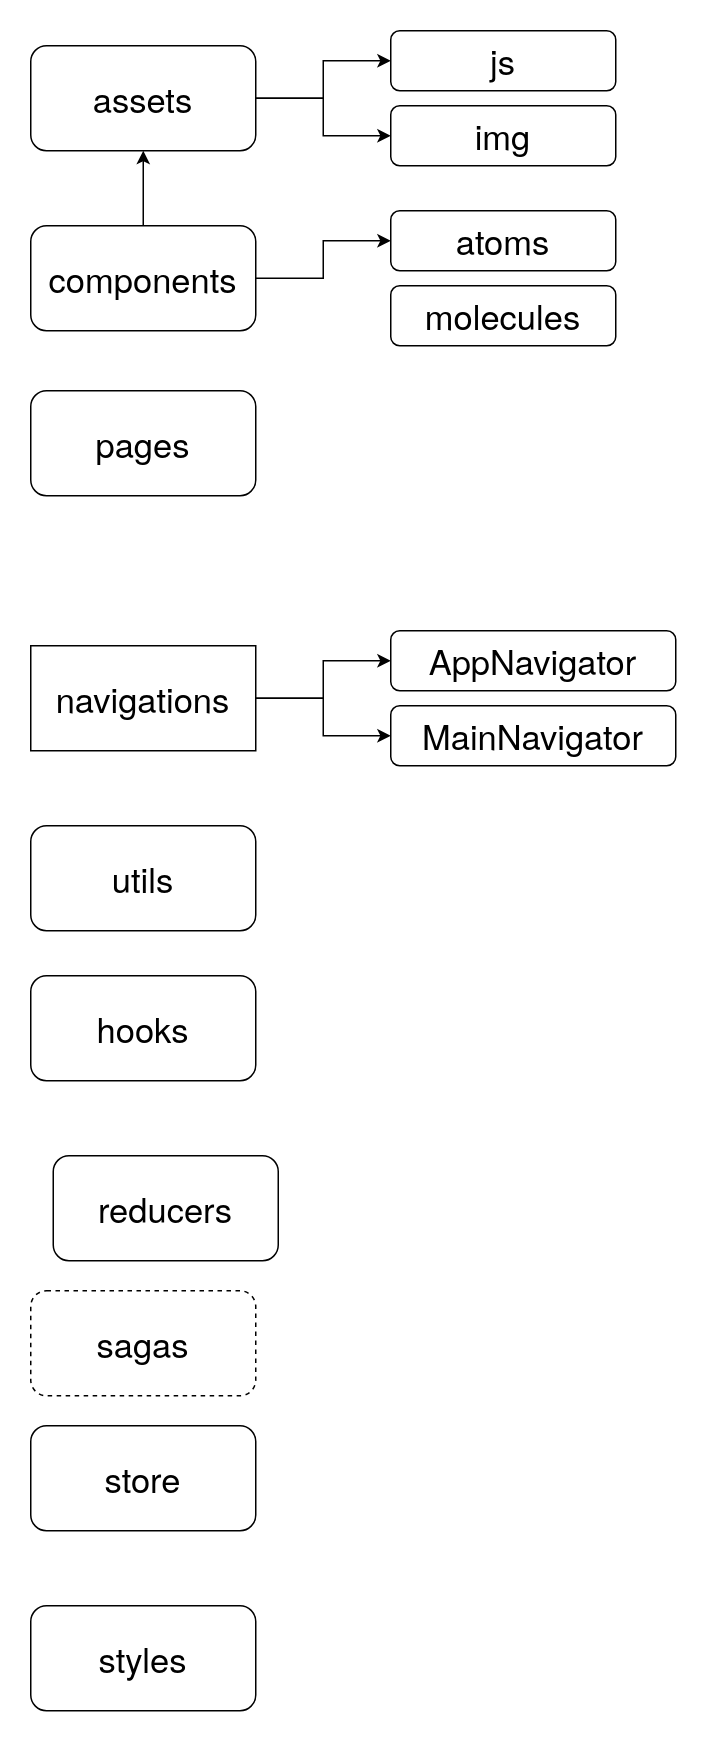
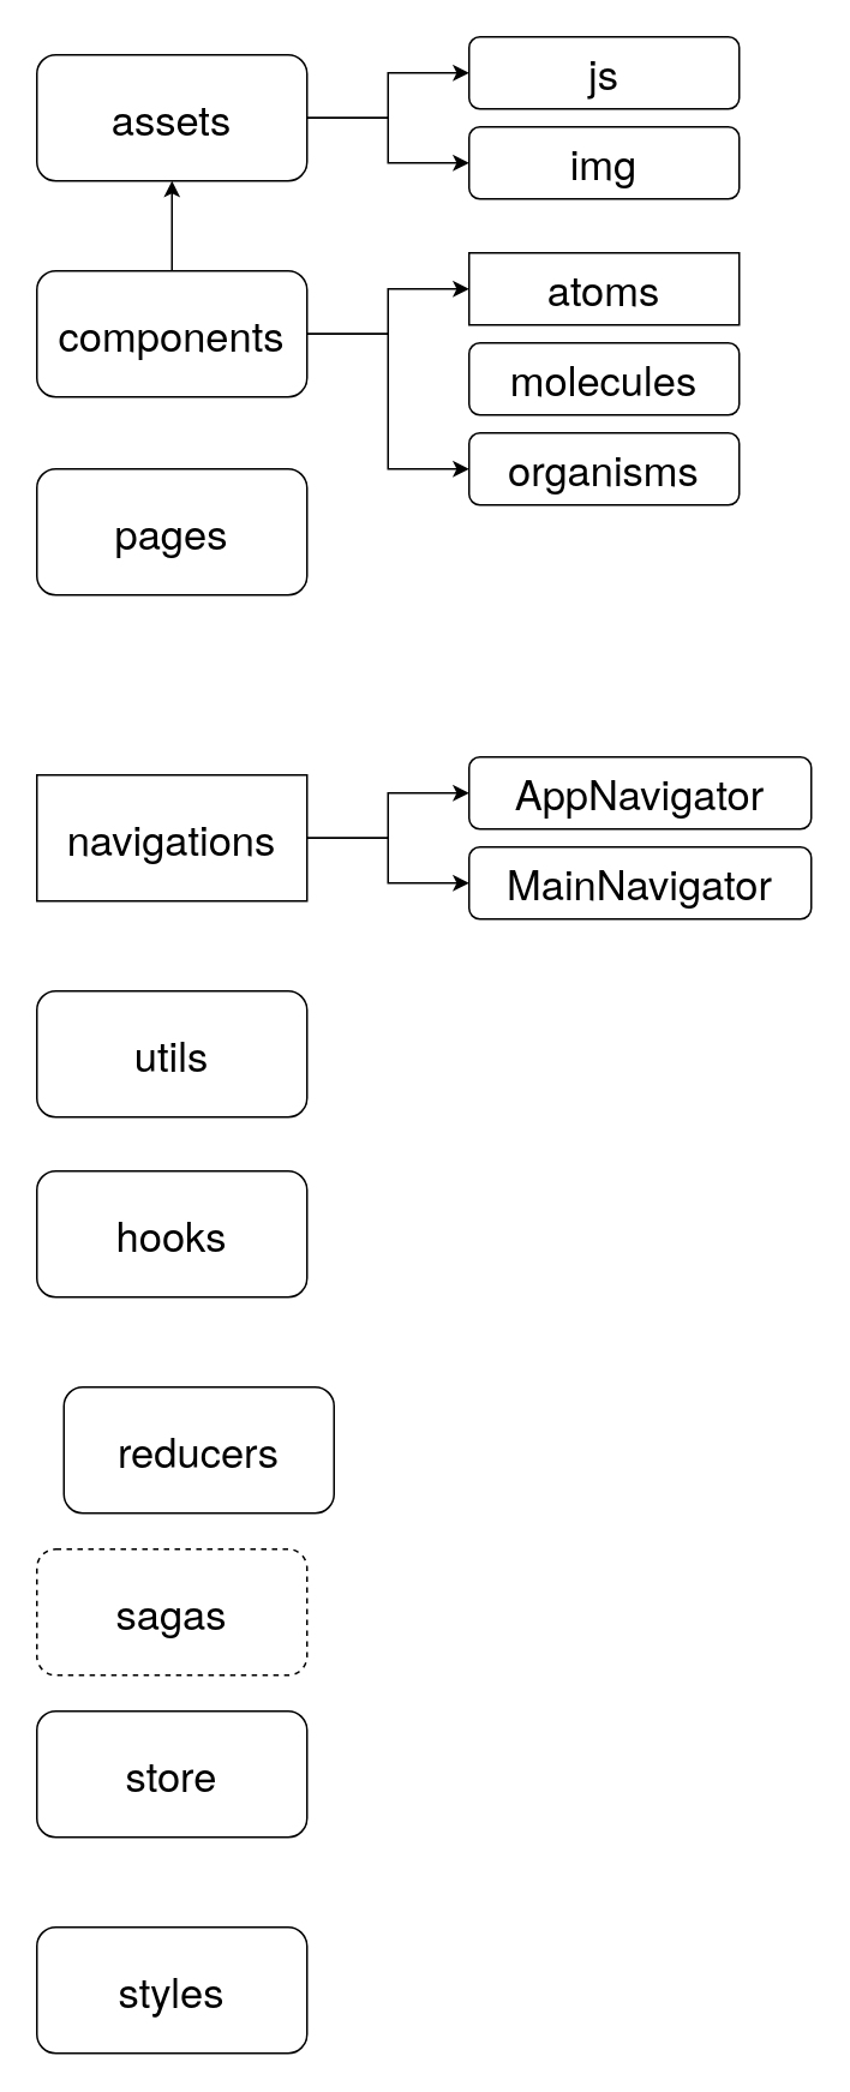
- <mxCell id="21" value="&lt;p class=&quot;p1&quot; style=&quot;margin: 0px ; font-stretch: normal ; font-size: 23px ; line-height: normal ; font-family: &amp;#34;helvetica neue&amp;#34;&quot;&gt;atoms&lt;/p&gt;" style="rounded=1;whiteSpace=wrap;html=1;" vertex="1" parent="1"><mxGeometry x="260" y="140" width="150" height="40" as="geometry" /></mxCell>
+ <mxCell id="21" value="&lt;p class=&quot;p1&quot; style=&quot;margin: 0px ; font-stretch: normal ; font-size: 23px ; line-height: normal ; font-family: &amp;#34;helvetica neue&amp;#34;&quot;&gt;atoms&lt;/p&gt;" style="whiteSpace=wrap;html=1;rounded=0;" vertex="1" parent="1"><mxGeometry x="260" y="140" width="150" height="40" as="geometry" /></mxCell>
+ <mxCell id="4" style="edgeStyle=orthogonalEdgeStyle;rounded=0;orthogonalLoop=1;jettySize=auto;html=1;entryX=0;entryY=0.5;entryDx=0;entryDy=0;" edge="1" parent="1" source="5" target="24"><mxGeometry relative="1" as="geometry" /></mxCell>
+ <mxCell id="24" value="&lt;p class=&quot;p1&quot; style=&quot;margin: 0px ; font-stretch: normal ; font-size: 23px ; line-height: normal ; font-family: &amp;#34;helvetica neue&amp;#34;&quot;&gt;organisms&lt;/p&gt;" style="rounded=1;whiteSpace=wrap;html=1;" vertex="1" parent="1"><mxGeometry x="260" y="240" width="150" height="40" as="geometry" /></mxCell>
